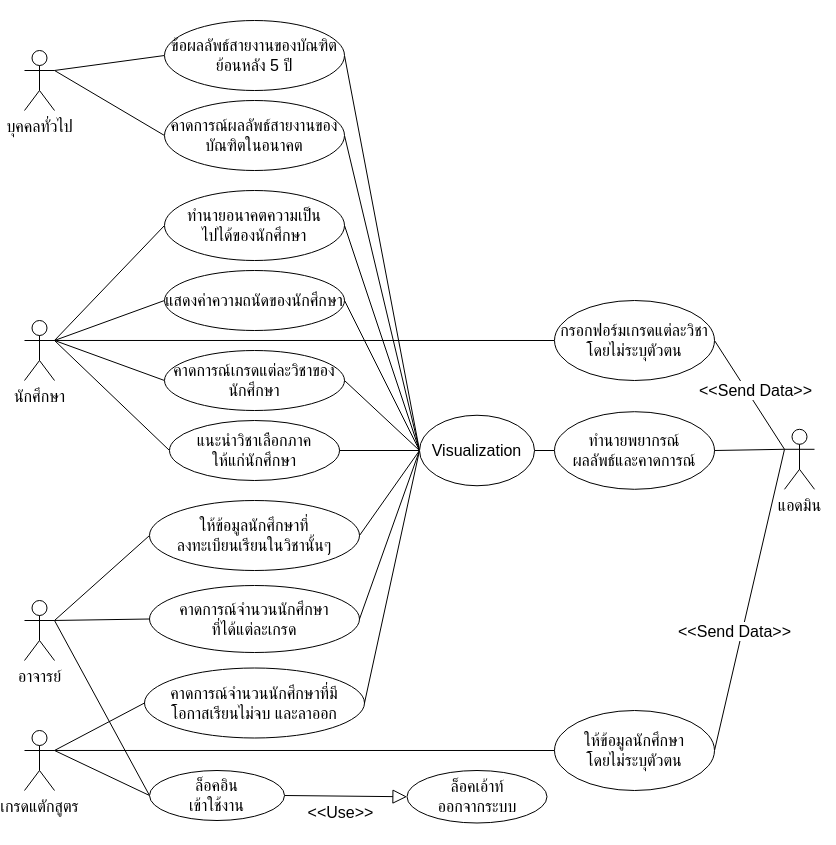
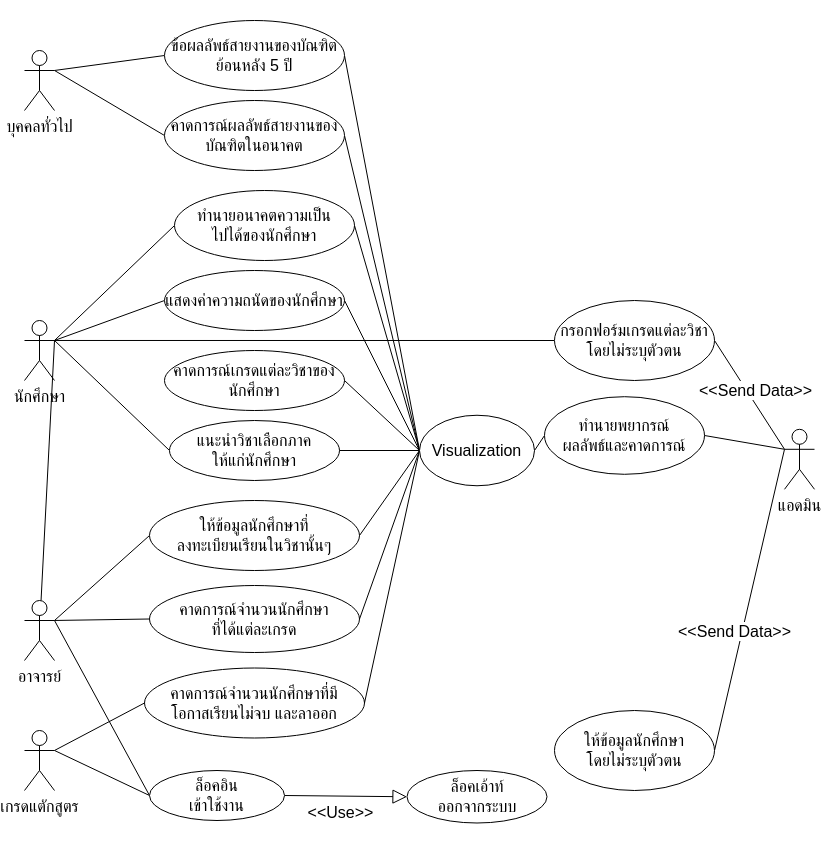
- <mxCell id="26" value="ทำนายอนาคตความเป็น&lt;br&gt;ไปได้ของนักศึกษา" style="ellipse;whiteSpace=wrap;html=1;fontSize=16;" parent="1" vertex="1"><mxGeometry x="160" y="190" width="180" height="70" as="geometry" /></mxCell>
+ <mxCell id="26" value="ทำนายอนาคตความเป็น&lt;br&gt;ไปได้ของนักศึกษา" style="ellipse;whiteSpace=wrap;html=1;fontSize=16;" parent="1" vertex="1"><mxGeometry x="170" y="190" width="180" height="70" as="geometry" /></mxCell>
- <mxCell id="5" style="edgeStyle=none;rounded=0;orthogonalLoop=1;jettySize=auto;html=1;exitX=1;exitY=0.333;exitDx=0;exitDy=0;exitPerimeter=0;entryX=0;entryY=0.5;entryDx=0;entryDy=0;startArrow=none;startFill=0;endArrow=none;endFill=0;strokeColor=default;fontSize=16;" parent="1" source="7" target="27" edge="1"><mxGeometry relative="1" as="geometry" /></mxCell>
+ <mxCell id="5" style="edgeStyle=none;rounded=0;orthogonalLoop=1;jettySize=auto;html=1;exitX=1;exitY=0.333;exitDx=0;exitDy=0;exitPerimeter=0;startArrow=none;startFill=0;endArrow=none;endFill=0;strokeColor=default;fontSize=16;" parent="1" source="7" target="11" edge="1"><mxGeometry relative="1" as="geometry" /></mxCell>
- <mxCell id="37" value="ทำนายพยากรณ์&lt;br&gt;ผลลัพธ์และคาดการณ์" style="ellipse;whiteSpace=wrap;html=1;fontSize=16;" parent="1" vertex="1"><mxGeometry x="550" y="411.19" width="160" height="77.62" as="geometry" /></mxCell>
+ <mxCell id="37" value="ทำนายพยากรณ์&lt;br&gt;ผลลัพธ์และคาดการณ์" style="ellipse;whiteSpace=wrap;html=1;fontSize=16;" parent="1" vertex="1"><mxGeometry x="540" y="396.19" width="160" height="77.62" as="geometry" /></mxCell>
- <mxCell id="14" style="edgeStyle=none;rounded=0;orthogonalLoop=1;jettySize=auto;html=1;exitX=1;exitY=0.333;exitDx=0;exitDy=0;exitPerimeter=0;startArrow=none;startFill=0;endArrow=none;endFill=0;strokeColor=default;entryX=0.026;entryY=0.5;entryDx=0;entryDy=0;entryPerimeter=0;fontSize=16;" parent="1" source="15" target="35" edge="1"><mxGeometry relative="1" as="geometry"><mxPoint x="390" y="1100" as="targetPoint" /></mxGeometry></mxCell>
